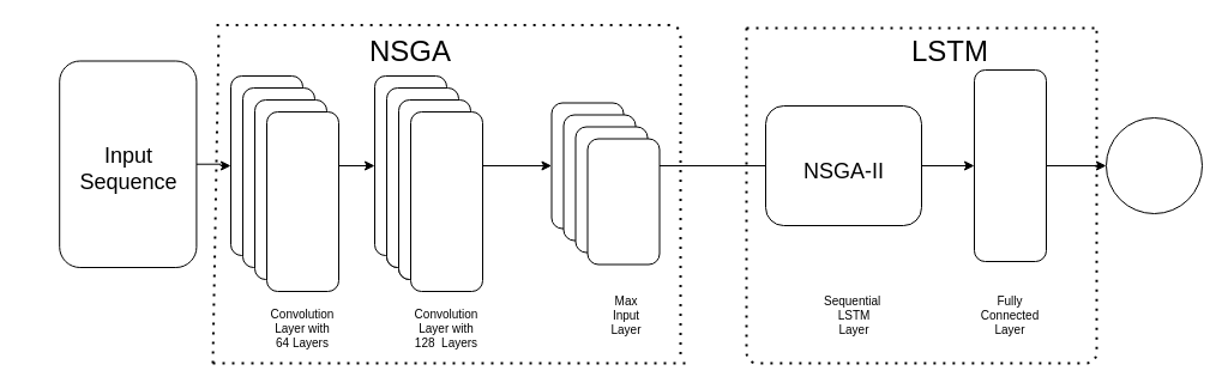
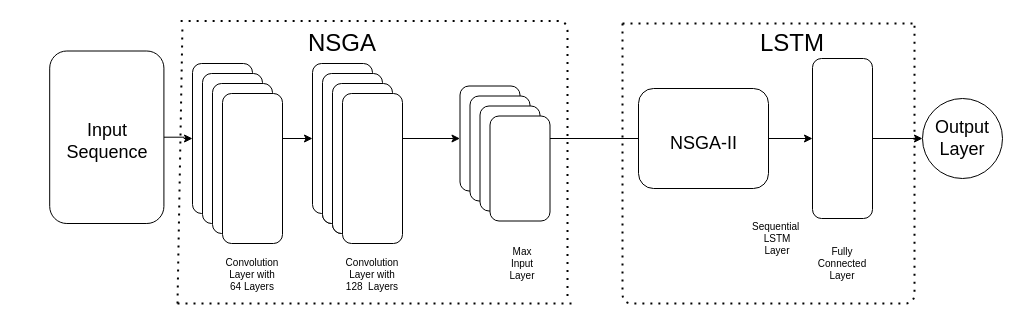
+ <mxCell id="38" value="&lt;font style=&quot;font-size: 18px&quot;&gt;Output Layer&lt;/font&gt;" style="text;html=1;strokeColor=none;fillColor=none;align=center;verticalAlign=middle;whiteSpace=wrap;rounded=0;fontSize=10;" parent="1" vertex="1"><mxGeometry x="942" y="128" width="40" height="20" as="geometry" /></mxCell>
- <mxCell id="35" value="Sequential&amp;nbsp;&lt;br style=&quot;font-size: 10px;&quot;&gt;LSTM Layer" style="text;html=1;strokeColor=none;fillColor=none;align=center;verticalAlign=middle;whiteSpace=wrap;rounded=0;fontSize=10;" parent="1" vertex="1"><mxGeometry x="692" y="253" width="40" height="20" as="geometry" /></mxCell>
+ <mxCell id="35" value="Sequential&amp;nbsp;&lt;br style=&quot;font-size: 10px;&quot;&gt;LSTM Layer" style="text;html=1;strokeColor=none;fillColor=none;align=center;verticalAlign=middle;whiteSpace=wrap;rounded=0;fontSize=10;" parent="1" vertex="1"><mxGeometry x="757" y="228" width="40" height="20" as="geometry" /></mxCell>
